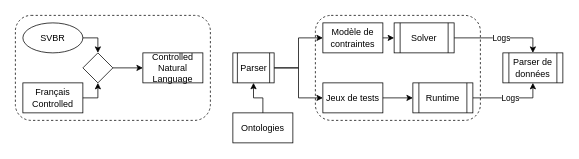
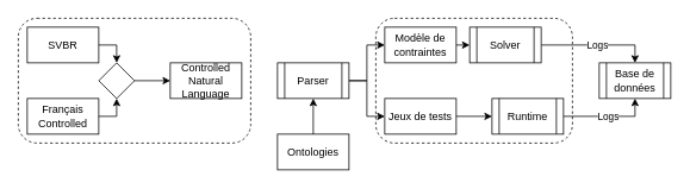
- <mxCell id="3" value="SVBR" style="ellipse;whiteSpace=wrap;html=1;fontFamily=Helvetica;fontSize=12;fontColor=default;align=center;strokeColor=default;fillColor=none;gradientColor=none;" vertex="1" parent="1"><mxGeometry y="30" width="80" height="40" as="geometry" x="30" /></mxCell>
+ <mxCell id="3" value="SVBR" style="rounded=0;whiteSpace=wrap;html=1;fontFamily=Helvetica;fontSize=12;fontColor=default;align=center;strokeColor=default;fillColor=none;gradientColor=none;" vertex="1" parent="1"><mxGeometry y="30" width="80" height="40" as="geometry" x="30" /></mxCell>
- <mxCell id="11" value="Parser" style="shape=process;whiteSpace=wrap;html=1;backgroundOutline=1;" vertex="1" parent="1"><mxGeometry x="310" y="70" width="55" height="40" as="geometry" /></mxCell>
+ <mxCell id="11" value="Parser" style="shape=process;whiteSpace=wrap;html=1;backgroundOutline=1;" vertex="1" parent="1"><mxGeometry x="310" y="70" width="80" height="40" as="geometry" /></mxCell>
- <mxCell id="23" value="Parser de données" style="shape=process;whiteSpace=wrap;html=1;backgroundOutline=1;fontFamily=Helvetica;fontSize=12;fontColor=default;align=center;strokeColor=default;fillColor=none;gradientColor=none;" vertex="1" parent="1"><mxGeometry x="670" y="70" width="80" height="40" as="geometry" /></mxCell>
+ <mxCell id="23" value="Base de données" style="shape=process;whiteSpace=wrap;html=1;backgroundOutline=1;fontFamily=Helvetica;fontSize=12;fontColor=default;align=center;strokeColor=default;fillColor=none;gradientColor=none;" vertex="1" parent="1"><mxGeometry x="670" y="70" width="80" height="40" as="geometry" /></mxCell>
